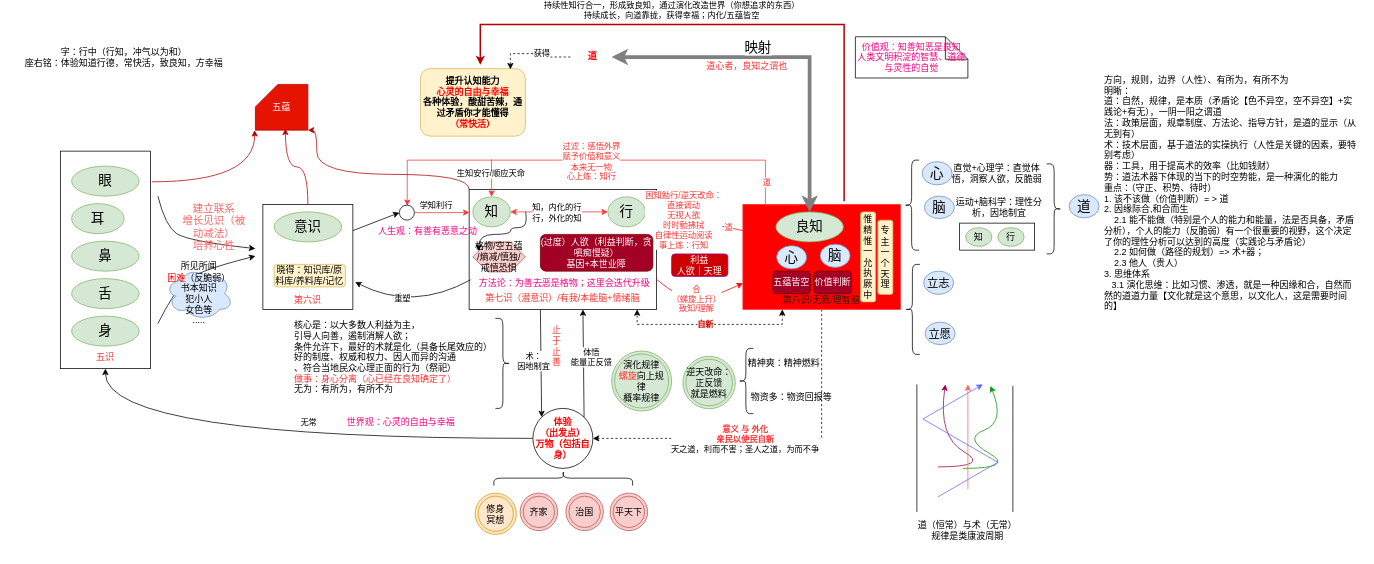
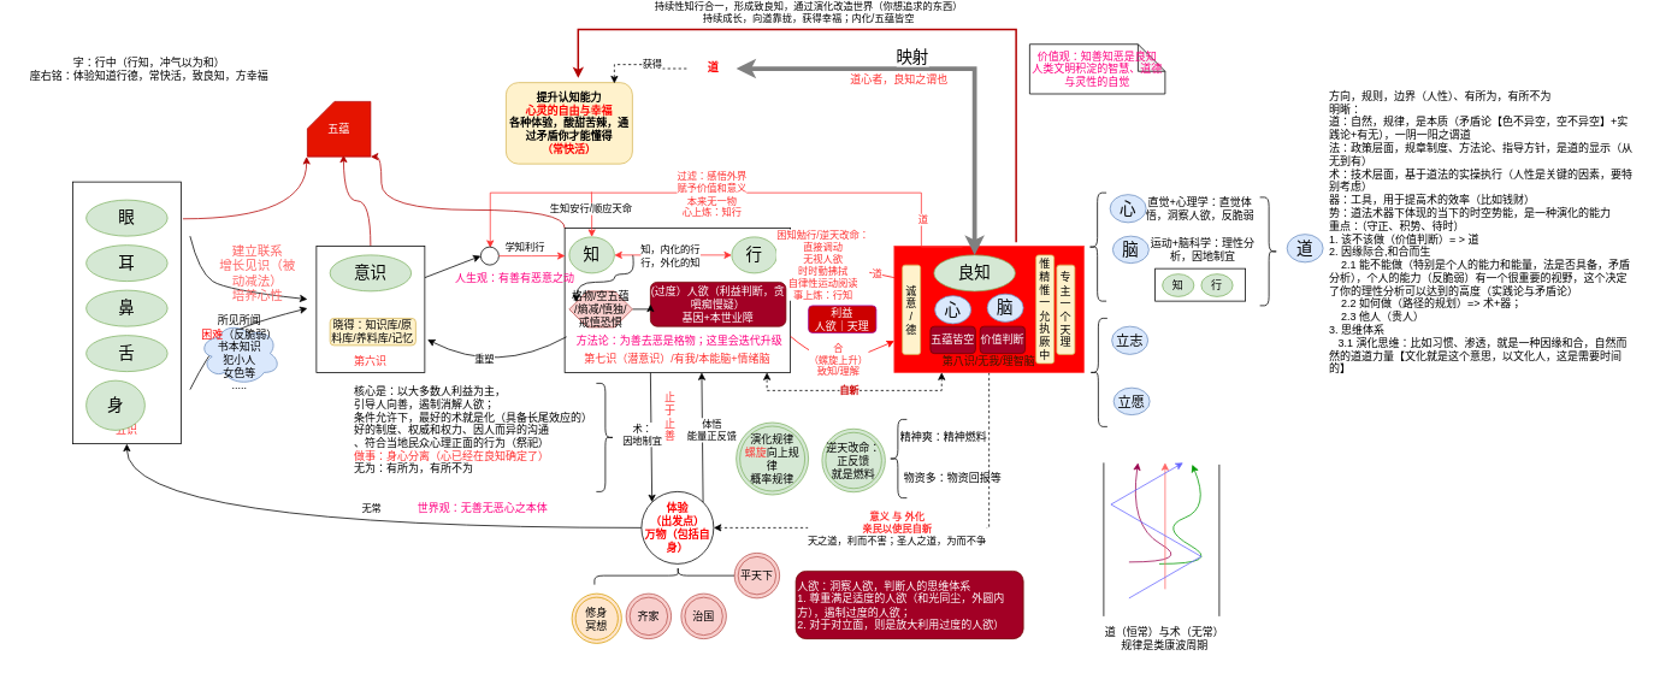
- <mxCell id="4" value="&lt;span style=&quot;font-size: 18px;&quot;&gt;耳&lt;/span&gt;" style="ellipse;whiteSpace=wrap;html=1;fillColor=#d5e8d4;strokeColor=#82b366;" parent="1" vertex="1"><mxGeometry x="95" y="259" width="70" height="40" as="geometry" /></mxCell>
+ <mxCell id="4" value="&lt;span style=&quot;font-size: 18px;&quot;&gt;耳&lt;/span&gt;" style="ellipse;whiteSpace=wrap;html=1;fillColor=#d5e8d4;strokeColor=#82b366;" parent="1" vertex="1"><mxGeometry x="95" y="259" width="90" height="40" as="geometry" /></mxCell>
+ <mxCell id="67" value="" style="edgeStyle=orthogonalEdgeStyle;rounded=0;orthogonalLoop=1;jettySize=auto;html=1;" parent="1" source="68" target="42" edge="1"><mxGeometry relative="1" as="geometry" /></mxCell>
+ <mxCell id="82" value="诚意&lt;br&gt;/&lt;br&gt;德" style="rounded=1;whiteSpace=wrap;html=1;fillColor=#fff2cc;strokeColor=#d6b656;" parent="1" vertex="1"><mxGeometry x="999" y="281" width="20" height="99" as="geometry" /></mxCell>
- <mxCell id="7" value="&lt;font style=&quot;font-size: 18px;&quot;&gt;身&lt;/font&gt;" style="ellipse;whiteSpace=wrap;html=1;fillColor=#d5e8d4;strokeColor=#82b366;" parent="1" vertex="1"><mxGeometry x="95" y="409" width="90" height="40" as="geometry" /></mxCell>
+ <mxCell id="7" value="&lt;font style=&quot;font-size: 18px;&quot;&gt;身&lt;/font&gt;" style="ellipse;whiteSpace=wrap;html=1;fillColor=#d5e8d4;strokeColor=#82b366;" parent="1" vertex="1"><mxGeometry x="95" y="409" width="65" height="55" as="geometry" /></mxCell>
- <mxCell id="79" value="世界观：心灵的自由与幸福" style="text;html=1;align=center;verticalAlign=middle;whiteSpace=wrap;rounded=0;fontColor=#FF0080;" parent="1" vertex="1"><mxGeometry x="457" y="535" width="155" height="30" as="geometry" /></mxCell>
+ <mxCell id="79" value="世界观：无善无恶心之本体" style="text;html=1;align=center;verticalAlign=middle;whiteSpace=wrap;rounded=0;fontColor=#FF0080;" parent="1" vertex="1"><mxGeometry x="457" y="535" width="155" height="30" as="geometry" /></mxCell>
+ <mxCell id="80" value="人欲：洞察人欲，判断人的思维体系&lt;br&gt;1. 尊重满足适度的人欲（和光同尘，外圆内方），遏制过度的人欲；&lt;br&gt;2. 对于对立面，则是放大利用过度的人欲）" style="rounded=1;whiteSpace=wrap;html=1;fillColor=#a20025;strokeColor=#6F0000;fontColor=#ffffff;align=left;" parent="1" vertex="1"><mxGeometry x="881" y="620" width="252" height="75" as="geometry" /></mxCell>
- <mxCell id="71" value="平天下" style="ellipse;shape=doubleEllipse;whiteSpace=wrap;html=1;aspect=fixed;fillColor=#f8cecc;strokeColor=#b85450;" parent="1" vertex="1"><mxGeometry x="813" y="645" width="50" height="50" as="geometry" /></mxCell>
+ <mxCell id="71" value="平天下" style="ellipse;shape=doubleEllipse;whiteSpace=wrap;html=1;aspect=fixed;fillColor=#f8cecc;strokeColor=#b85450;" parent="1" vertex="1"><mxGeometry x="813" y="600" width="50" height="50" as="geometry" /></mxCell>
